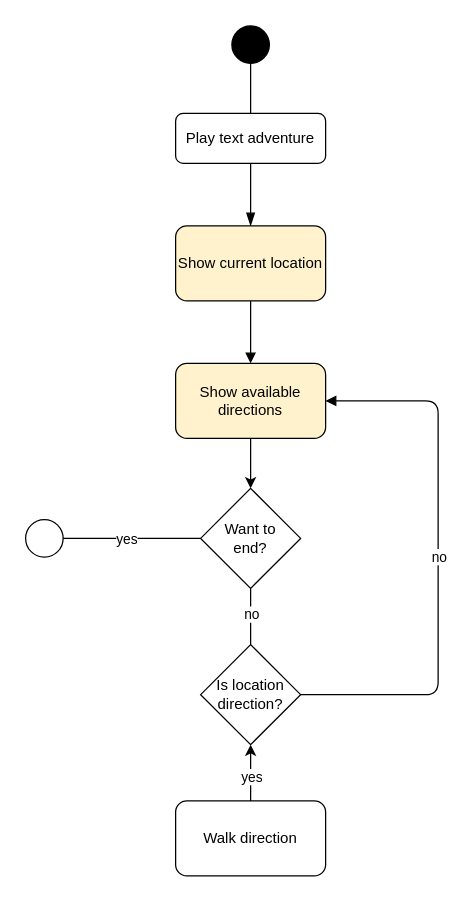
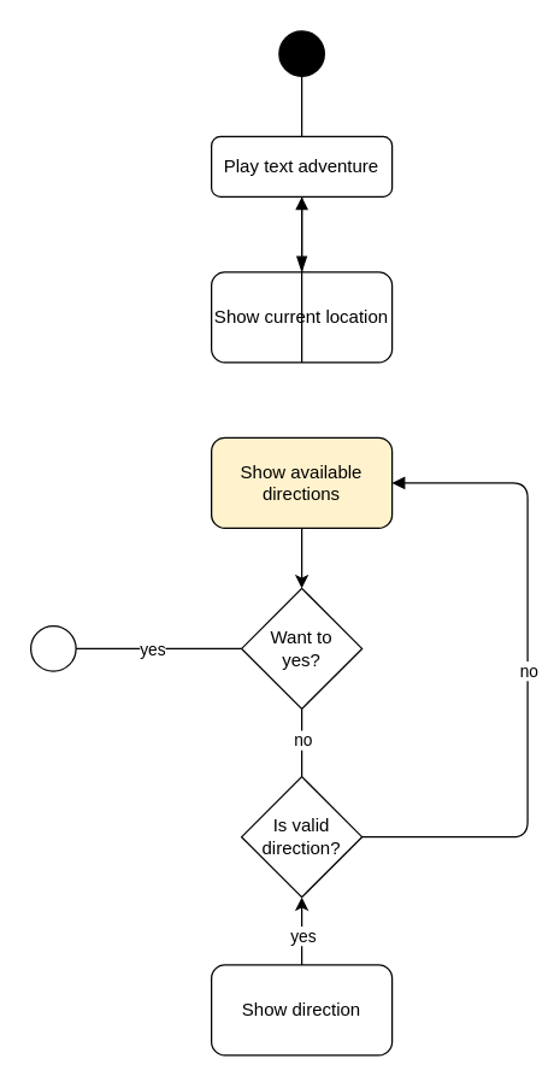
- <mxCell id="11" value="Show current location" style="rounded=1;whiteSpace=wrap;html=1;fillColor=#fff2cc;" vertex="1" parent="1"><mxGeometry x="140" y="180" width="120" height="60" as="geometry" /></mxCell>
+ <mxCell id="11" value="Show current location" style="rounded=1;whiteSpace=wrap;html=1;fillColor=#FFFFFF;" vertex="1" parent="1"><mxGeometry x="140" y="180" width="120" height="60" as="geometry" /></mxCell>
- <mxCell id="12" value="" style="endArrow=block;html=1;entryX=0.5;entryY=0;entryDx=0;entryDy=0;endFill=1;exitX=0.5;exitY=1;exitDx=0;exitDy=0;" edge="1" parent="1" source="11" target="6"><mxGeometry width="50" height="50" relative="1" as="geometry"><mxPoint x="250" y="260" as="sourcePoint" /><mxPoint x="150" y="250" as="targetPoint" /></mxGeometry></mxCell>
+ <mxCell id="12" value="" style="endArrow=block;html=1;endFill=1;exitX=0.5;exitY=1;exitDx=0;exitDy=0;" edge="1" parent="1" source="11" target="3"><mxGeometry width="50" height="50" relative="1" as="geometry"><mxPoint x="250" y="260" as="sourcePoint" /><mxPoint x="150" y="250" as="targetPoint" /></mxGeometry></mxCell>
- <mxCell id="13" value="&lt;div&gt;Want to &lt;br&gt;&lt;/div&gt;&lt;div&gt;end?&lt;/div&gt;" style="rhombus;whiteSpace=wrap;html=1;fillColor=#FFFFFF;" vertex="1" parent="1"><mxGeometry x="160" y="390" width="80" height="80" as="geometry" /></mxCell>
+ <mxCell id="13" value="&lt;div&gt;Want to &lt;br&gt;&lt;/div&gt;&lt;div&gt;yes?&lt;/div&gt;" style="rhombus;whiteSpace=wrap;html=1;fillColor=#FFFFFF;" vertex="1" parent="1"><mxGeometry x="160" y="390" width="80" height="80" as="geometry" /></mxCell>
- <mxCell id="7" value="Is location direction?" style="rhombus;whiteSpace=wrap;html=1;fillColor=#FFFFFF;" vertex="1" parent="1"><mxGeometry x="160" y="515" width="80" height="80" as="geometry" /></mxCell>
+ <mxCell id="7" value="Is valid direction?" style="rhombus;whiteSpace=wrap;html=1;fillColor=#FFFFFF;" vertex="1" parent="1"><mxGeometry x="160" y="515" width="80" height="80" as="geometry" /></mxCell>
- <mxCell id="10" value="Walk direction" style="rounded=1;whiteSpace=wrap;html=1;fillColor=#FFFFFF;" vertex="1" parent="1"><mxGeometry x="140" y="640" width="120" height="60" as="geometry" /></mxCell>
+ <mxCell id="10" value="Show direction" style="rounded=1;whiteSpace=wrap;html=1;fillColor=#FFFFFF;" vertex="1" parent="1"><mxGeometry x="140" y="640" width="120" height="60" as="geometry" /></mxCell>
